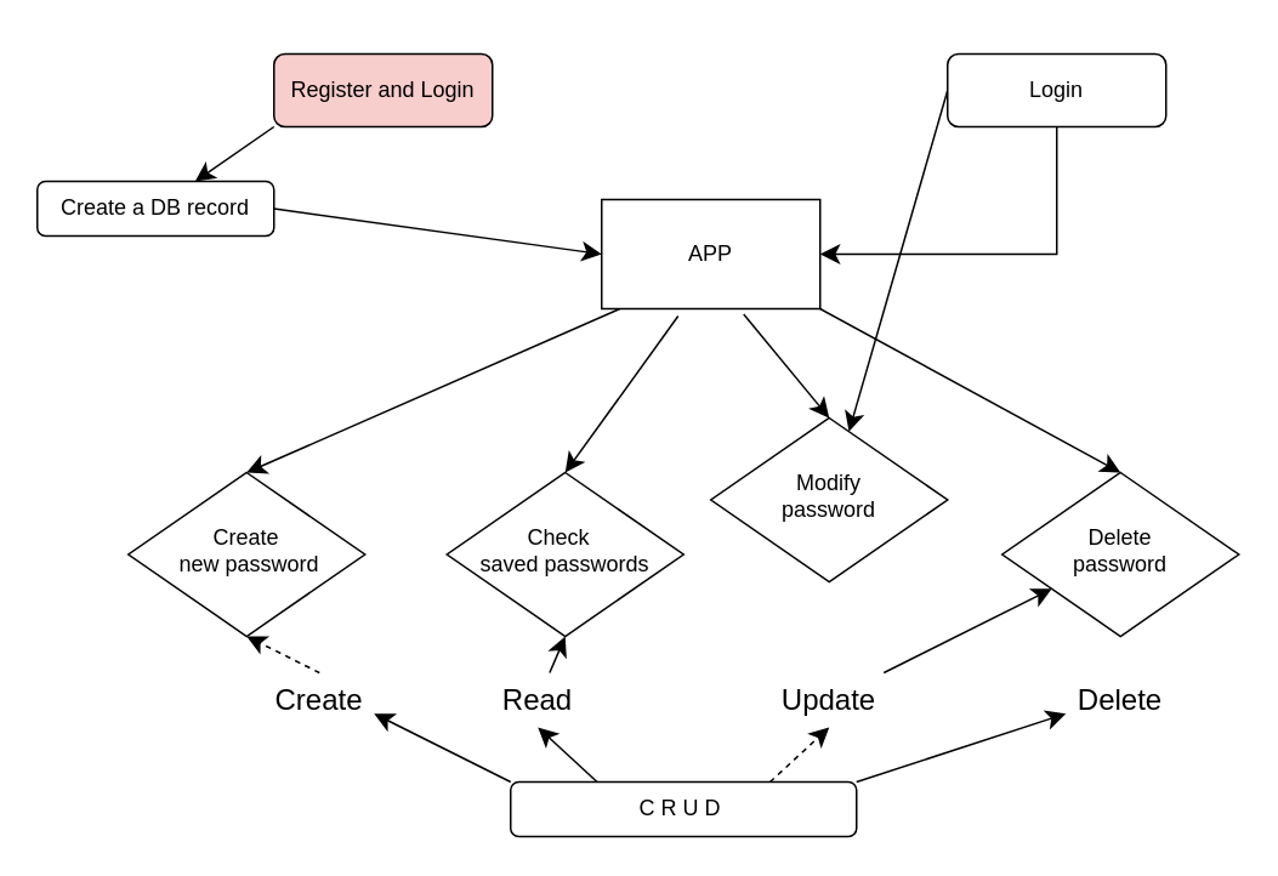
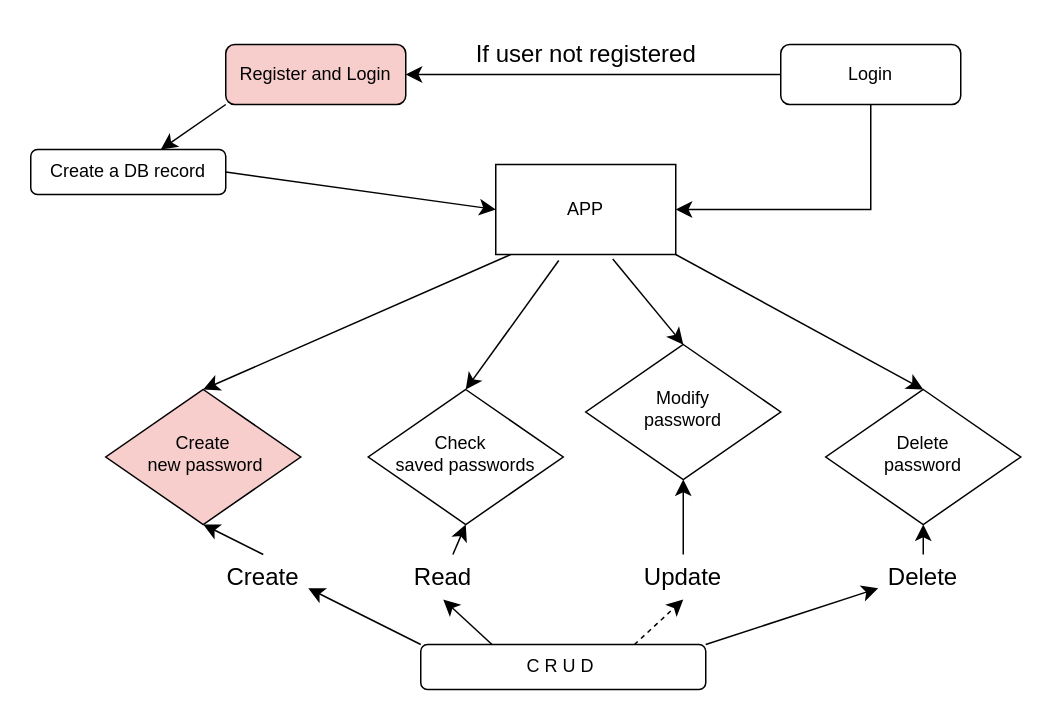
+ <mxCell id="5" value="If user not registered" style="text;html=1;align=center;verticalAlign=middle;resizable=0;points=[];autosize=1;strokeColor=none;fillColor=none;fontSize=16;" vertex="1" parent="1"><mxGeometry x="305" y="20" width="170" height="30" as="geometry" /></mxCell>
- <mxCell id="17" style="edgeStyle=none;curved=1;rounded=0;orthogonalLoop=1;jettySize=auto;html=1;exitX=0;exitY=0.5;exitDx=0;exitDy=0;fontSize=12;startSize=8;endSize=8;" edge="1" parent="1" source="18" target="13"><mxGeometry relative="1" as="geometry" /></mxCell>
+ <mxCell id="17" style="edgeStyle=none;curved=1;rounded=0;orthogonalLoop=1;jettySize=auto;html=1;exitX=0;exitY=0.5;exitDx=0;exitDy=0;entryX=1;entryY=0.5;entryDx=0;entryDy=0;fontSize=12;startSize=8;endSize=8;" edge="1" parent="1" source="18" target="3"><mxGeometry relative="1" as="geometry" /></mxCell>
- <mxCell id="11" value="&lt;div&gt;Create&lt;/div&gt;&lt;div&gt;&amp;nbsp;new password&lt;/div&gt;" style="rhombus;whiteSpace=wrap;html=1;shadow=0;fontFamily=Helvetica;fontSize=12;align=center;strokeWidth=1;spacing=6;spacingTop=-4;" vertex="1" parent="1"><mxGeometry x="70" y="259" width="130" height="90" as="geometry" /></mxCell>
+ <mxCell id="11" value="&lt;div&gt;Create&lt;/div&gt;&lt;div&gt;&amp;nbsp;new password&lt;/div&gt;" style="rhombus;whiteSpace=wrap;html=1;shadow=0;fontFamily=Helvetica;fontSize=12;align=center;strokeWidth=1;spacing=6;spacingTop=-4;fillColor=#f8cecc;" vertex="1" parent="1"><mxGeometry x="70" y="259" width="130" height="90" as="geometry" /></mxCell>
- <mxCell id="23" style="edgeStyle=none;curved=1;rounded=0;orthogonalLoop=1;jettySize=auto;html=1;fontSize=12;startSize=8;endSize=8;" edge="1" parent="1" source="24" target="14"><mxGeometry relative="1" as="geometry" /></mxCell>
+ <mxCell id="23" style="edgeStyle=none;curved=1;rounded=0;orthogonalLoop=1;jettySize=auto;html=1;entryX=0.5;entryY=1;entryDx=0;entryDy=0;fontSize=12;startSize=8;endSize=8;" edge="1" parent="1" source="24" target="13"><mxGeometry relative="1" as="geometry" /></mxCell>
- <mxCell id="19" style="edgeStyle=none;curved=1;rounded=0;orthogonalLoop=1;jettySize=auto;html=1;exitX=0.5;exitY=0;exitDx=0;exitDy=0;entryX=0.5;entryY=1;entryDx=0;entryDy=0;fontSize=12;startSize=8;endSize=8;dashed=1;" edge="1" parent="1" source="20" target="11"><mxGeometry relative="1" as="geometry" /></mxCell>
+ <mxCell id="19" style="edgeStyle=none;curved=1;rounded=0;orthogonalLoop=1;jettySize=auto;html=1;exitX=0.5;exitY=0;exitDx=0;exitDy=0;entryX=0.5;entryY=1;entryDx=0;entryDy=0;fontSize=12;startSize=8;endSize=8;" edge="1" parent="1" source="20" target="11"><mxGeometry relative="1" as="geometry" /></mxCell>
+ <mxCell id="25" style="edgeStyle=none;curved=1;rounded=0;orthogonalLoop=1;jettySize=auto;html=1;exitX=0.5;exitY=0;exitDx=0;exitDy=0;entryX=0.5;entryY=1;entryDx=0;entryDy=0;fontSize=12;startSize=8;endSize=8;" edge="1" parent="1" source="26" target="14"><mxGeometry relative="1" as="geometry" /></mxCell>
